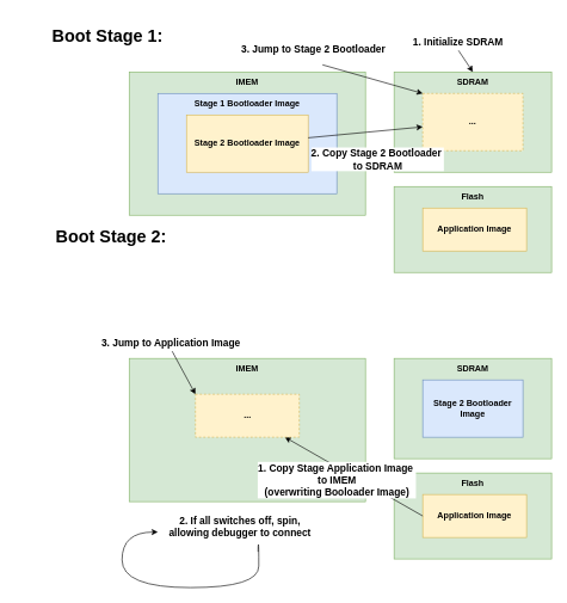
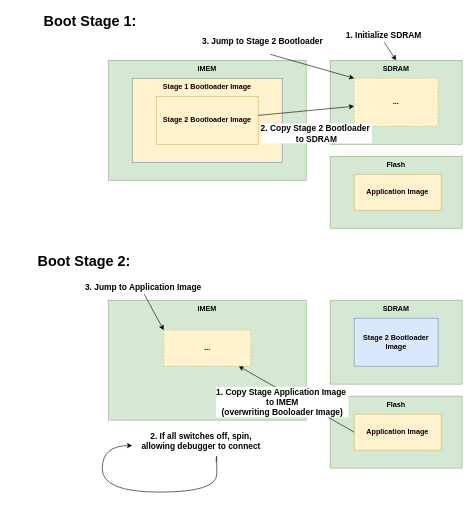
- <mxCell id="12" value="Boot Stage 1:" style="text;html=1;align=center;verticalAlign=middle;whiteSpace=wrap;rounded=0;fontStyle=1;fontSize=24;" vertex="1" parent="1"><mxGeometry x="30" y="35" width="240" height="30" as="geometry" /></mxCell>
+ <mxCell id="12" value="Boot Stage 1:" style="text;html=1;align=center;verticalAlign=middle;whiteSpace=wrap;rounded=0;fontStyle=1;fontSize=24;" vertex="1" parent="1"><mxGeometry x="30" y="20" width="240" height="30" as="geometry" /></mxCell>
- <mxCell id="5" value="Stage 1 Bootloader Image" style="rounded=0;whiteSpace=wrap;html=1;verticalAlign=top;fontStyle=1;fillColor=#dae8fc;strokeColor=#6c8ebf;" vertex="1" parent="1"><mxGeometry x="220" y="130" width="250" height="140" as="geometry" /></mxCell>
+ <mxCell id="5" value="Stage 1 Bootloader Image" style="rounded=0;whiteSpace=wrap;html=1;verticalAlign=top;fontStyle=1;fillColor=#fff2cc;strokeColor=#6c8ebf;" vertex="1" parent="1"><mxGeometry x="220" y="130" width="250" height="140" as="geometry" /></mxCell>
- <mxCell id="20" value="Boot Stage 2:" style="text;html=1;align=center;verticalAlign=middle;whiteSpace=wrap;rounded=0;fontStyle=1;fontSize=24;" vertex="1" parent="1"><mxGeometry x="35" y="315" width="240" height="30" as="geometry" /></mxCell>
+ <mxCell id="20" value="Boot Stage 2:" style="text;html=1;align=center;verticalAlign=middle;whiteSpace=wrap;rounded=0;fontStyle=1;fontSize=24;" vertex="1" parent="1"><mxGeometry x="20" y="420" width="240" height="30" as="geometry" /></mxCell>
